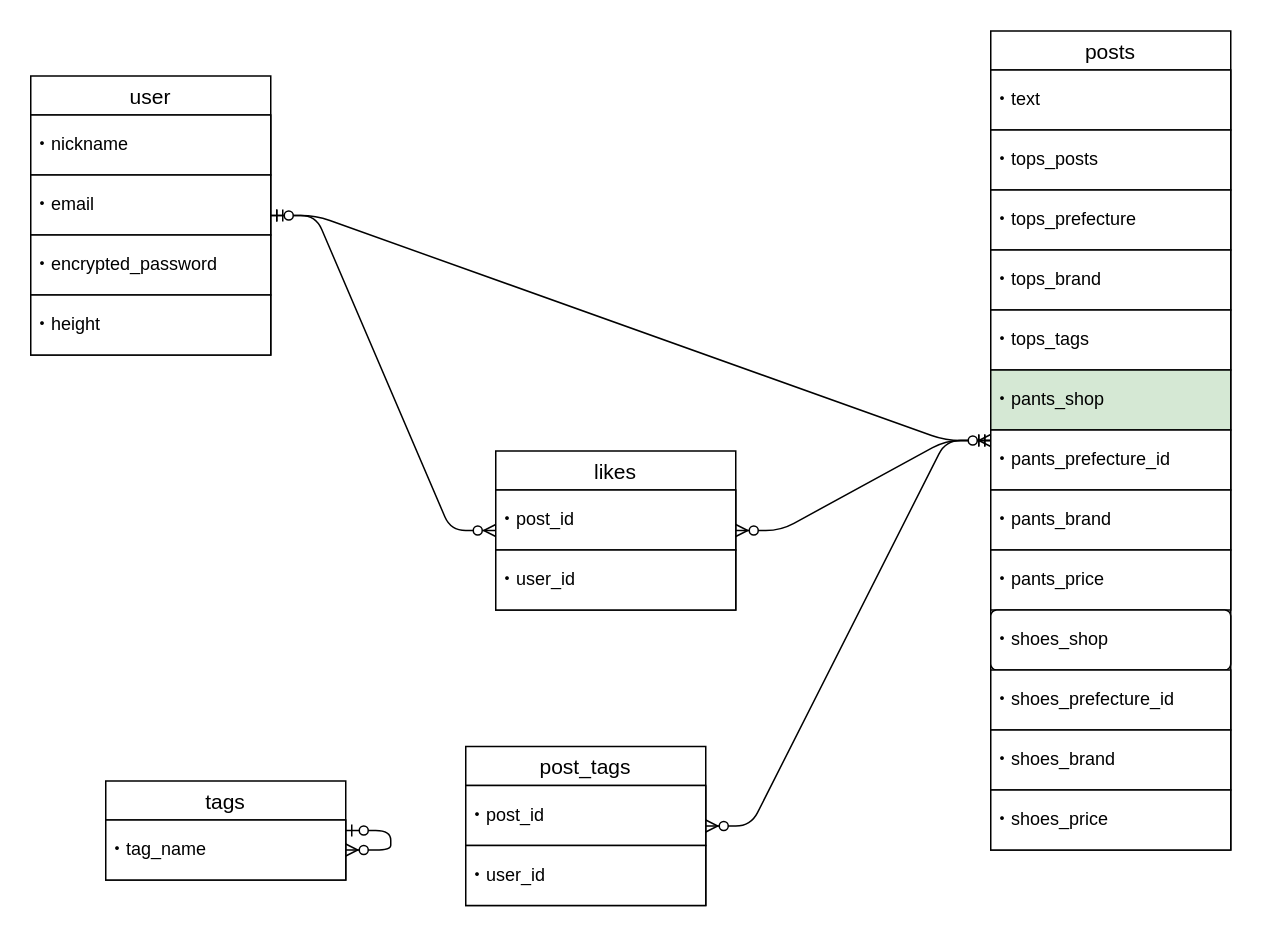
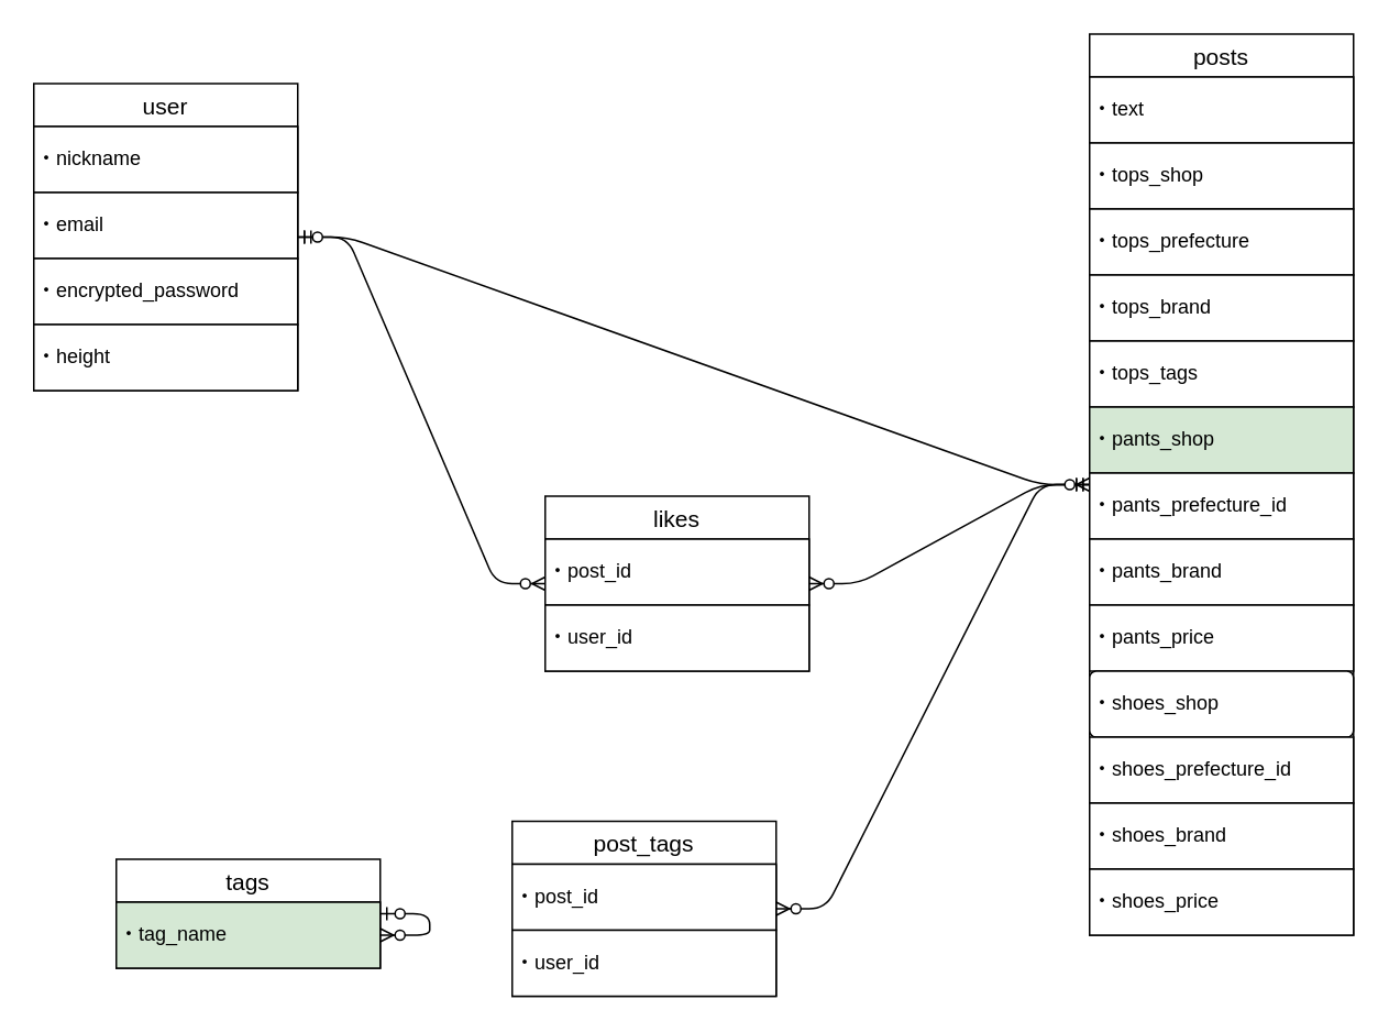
- <mxCell id="15" value="・tops_posts" style="whiteSpace=wrap;html=1;align=left;" vertex="1" parent="13"><mxGeometry y="66" width="160" height="40" as="geometry" /></mxCell>
+ <mxCell id="15" value="・tops_shop" style="whiteSpace=wrap;html=1;align=left;" vertex="1" parent="13"><mxGeometry y="66" width="160" height="40" as="geometry" /></mxCell>
- <mxCell id="29" value="・tag_name" style="whiteSpace=wrap;html=1;align=left;" vertex="1" parent="28"><mxGeometry y="26" width="160" height="40" as="geometry" /></mxCell>
+ <mxCell id="29" value="・tag_name" style="whiteSpace=wrap;html=1;align=left;fillColor=#d5e8d4;" vertex="1" parent="28"><mxGeometry y="26" width="160" height="40" as="geometry" /></mxCell>
